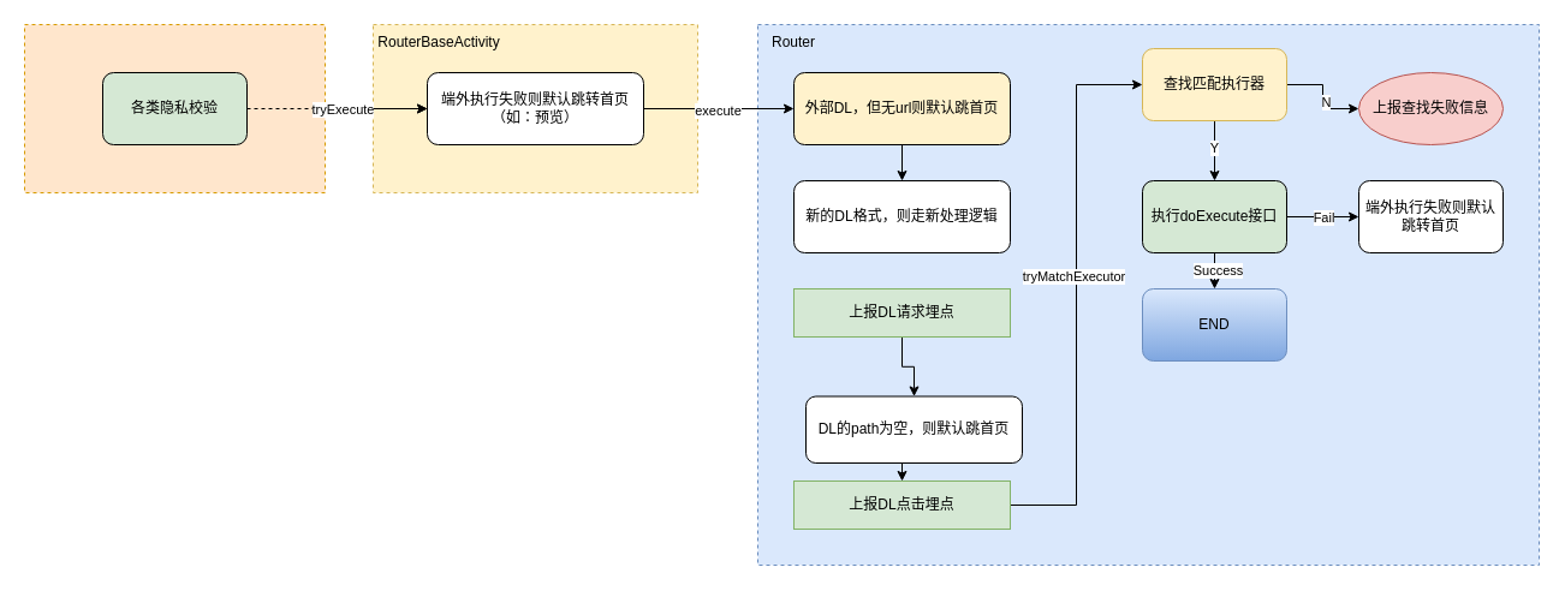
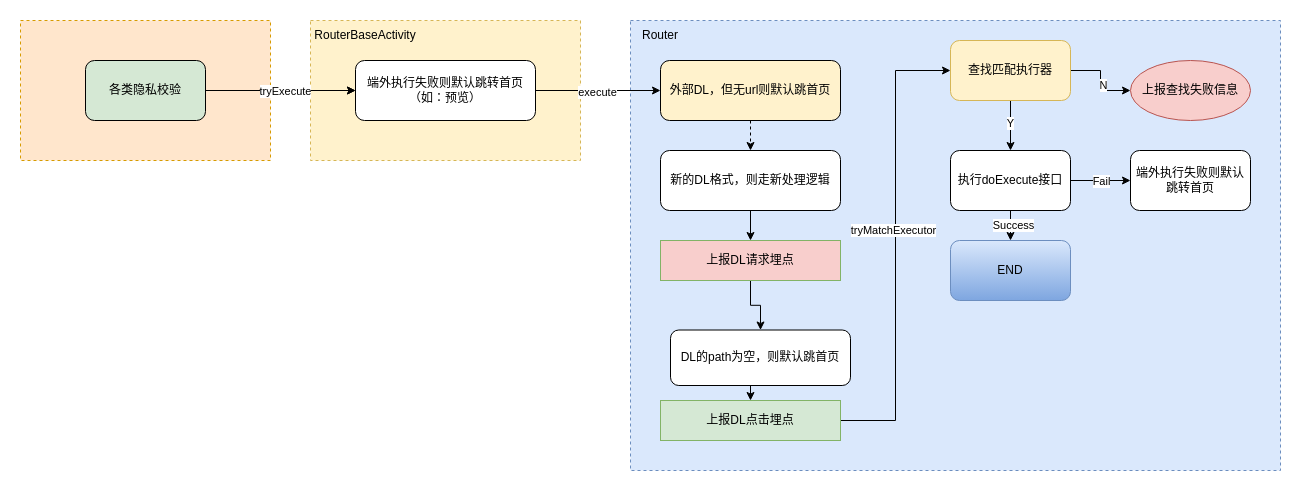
- <mxCell id="6" style="edgeStyle=orthogonalEdgeStyle;rounded=0;orthogonalLoop=1;jettySize=auto;html=1;exitX=1;exitY=0.5;exitDx=0;exitDy=0;entryX=0;entryY=0.5;entryDx=0;entryDy=0;dashed=1;" edge="1" parent="1" source="8" target="10"><mxGeometry relative="1" as="geometry" /></mxCell>
+ <mxCell id="6" style="edgeStyle=orthogonalEdgeStyle;rounded=0;orthogonalLoop=1;jettySize=auto;html=1;exitX=1;exitY=0.5;exitDx=0;exitDy=0;entryX=0;entryY=0.5;entryDx=0;entryDy=0;" edge="1" parent="1" source="8" target="10"><mxGeometry relative="1" as="geometry" /></mxCell>
- <mxCell id="14" style="edgeStyle=orthogonalEdgeStyle;rounded=0;orthogonalLoop=1;jettySize=auto;html=1;exitX=0.5;exitY=1;exitDx=0;exitDy=0;entryX=0.5;entryY=0;entryDx=0;entryDy=0;" edge="1" parent="1" source="15" target="17"><mxGeometry relative="1" as="geometry" /></mxCell>
+ <mxCell id="14" style="edgeStyle=orthogonalEdgeStyle;rounded=0;orthogonalLoop=1;jettySize=auto;html=1;exitX=0.5;exitY=1;exitDx=0;exitDy=0;entryX=0.5;entryY=0;entryDx=0;entryDy=0;dashed=1;" edge="1" parent="1" source="15" target="17"><mxGeometry relative="1" as="geometry" /></mxCell>
- <mxCell id="34" value="执行doExecute接口" style="rounded=1;whiteSpace=wrap;html=1;fillColor=#d5e8d4;" vertex="1" parent="1"><mxGeometry x="950" y="150" width="120" height="60" as="geometry" /></mxCell>
+ <mxCell id="34" value="执行doExecute接口" style="rounded=1;whiteSpace=wrap;html=1;" vertex="1" parent="1"><mxGeometry x="950" y="150" width="120" height="60" as="geometry" /></mxCell>
+ <mxCell id="16" style="edgeStyle=orthogonalEdgeStyle;rounded=0;orthogonalLoop=1;jettySize=auto;html=1;exitX=0.5;exitY=1;exitDx=0;exitDy=0;entryX=0.5;entryY=0;entryDx=0;entryDy=0;" edge="1" parent="1" source="17" target="19"><mxGeometry relative="1" as="geometry" /></mxCell>
- <mxCell id="19" value="上报DL请求埋点" style="rounded=0;whiteSpace=wrap;html=1;fillColor=#d5e8d4;strokeColor=#82b366;" vertex="1" parent="1"><mxGeometry x="660" y="240" width="180" height="40" as="geometry" /></mxCell>
+ <mxCell id="19" value="上报DL请求埋点" style="rounded=0;whiteSpace=wrap;html=1;fillColor=#f8cecc;strokeColor=#82b366;" vertex="1" parent="1"><mxGeometry x="660" y="240" width="180" height="40" as="geometry" /></mxCell>
